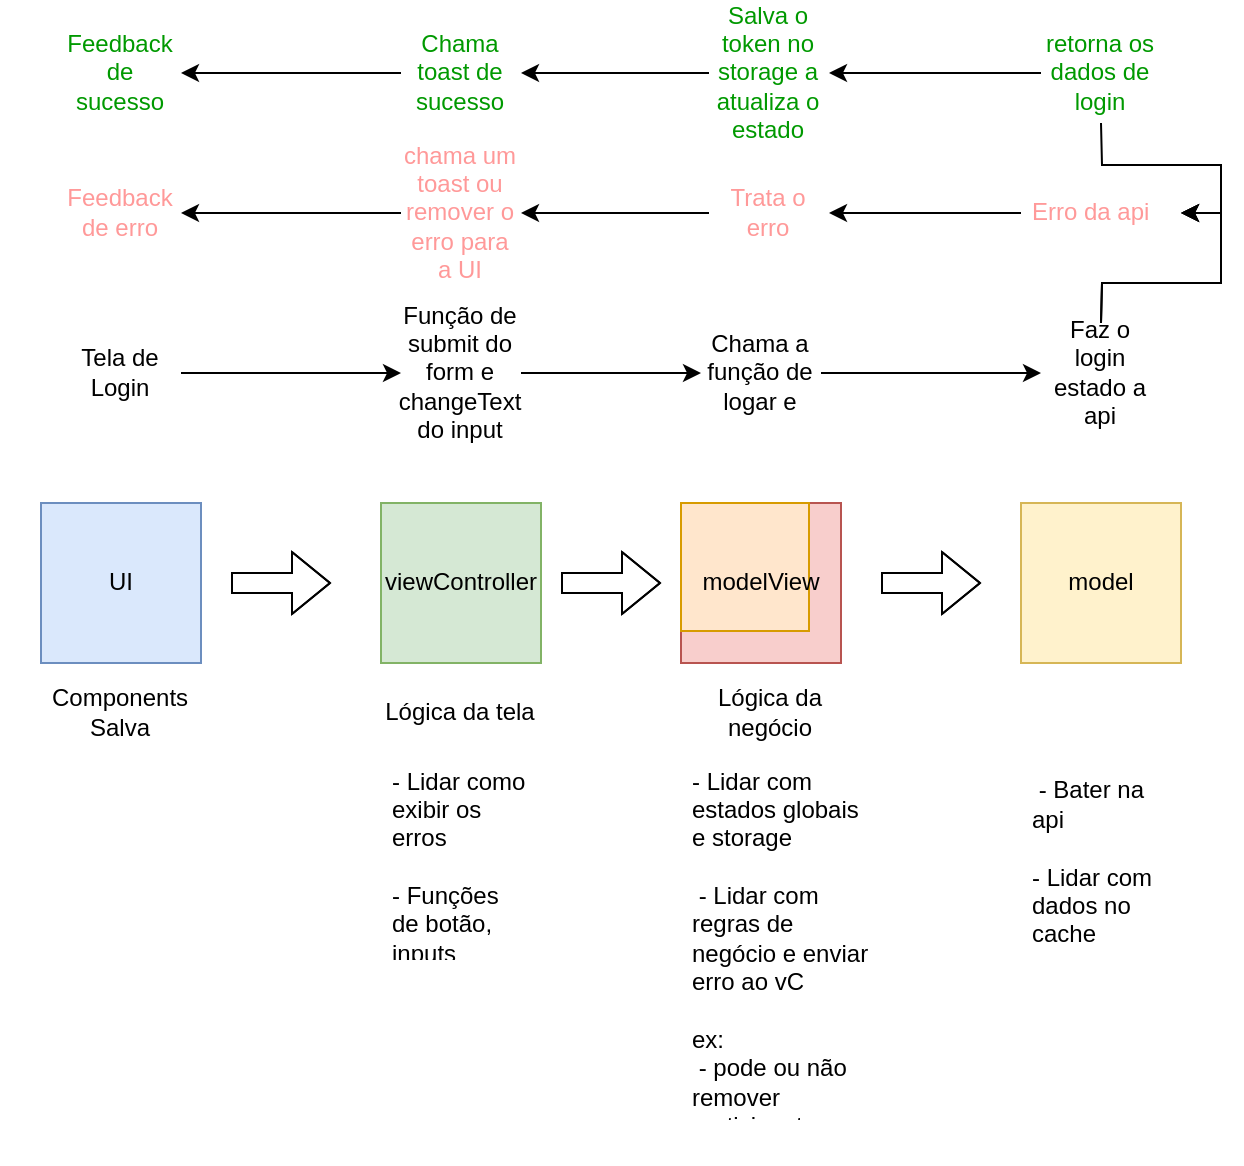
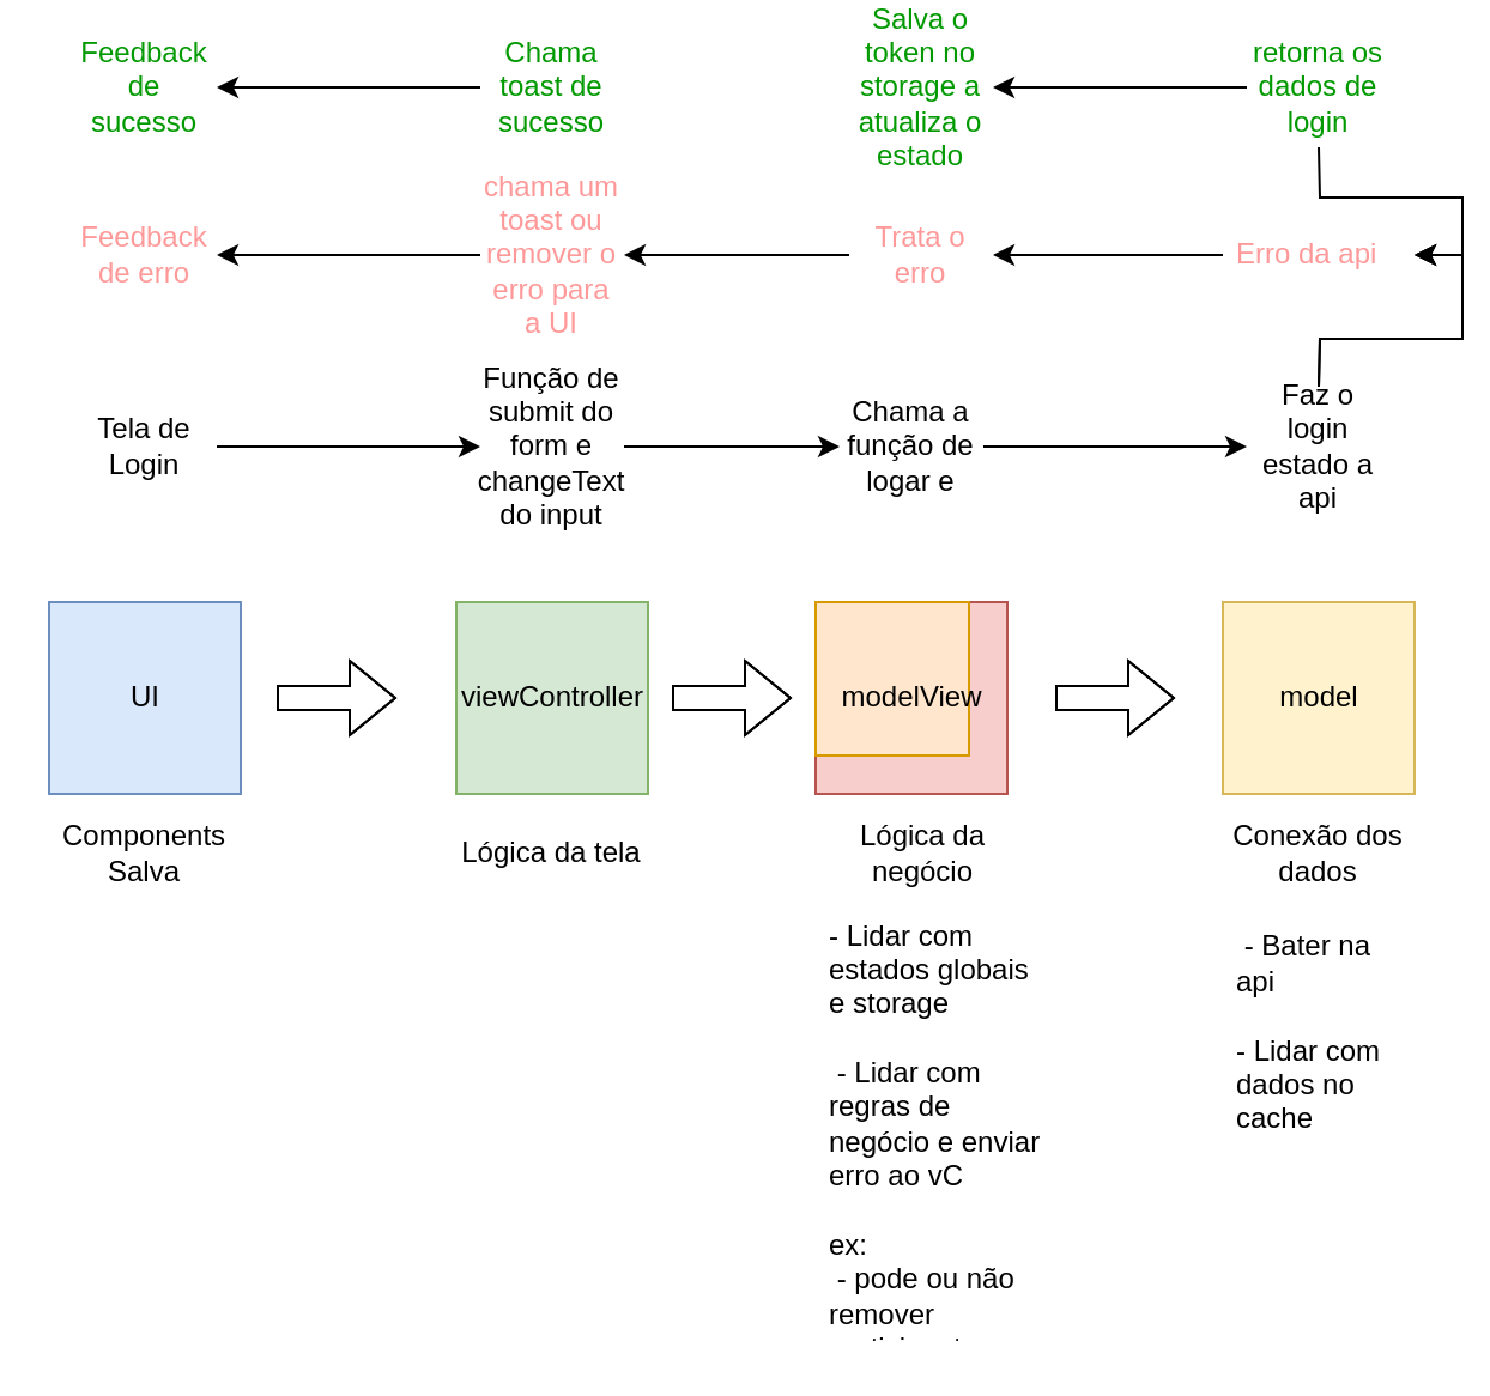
- <mxCell id="46" value="" style="edgeStyle=orthogonalEdgeStyle;rounded=0;orthogonalLoop=1;jettySize=auto;html=1;" parent="1" source="47" target="49" edge="1"><mxGeometry relative="1" as="geometry" /></mxCell>
+ <mxCell id="25" value="Conexão dos dados" style="text;html=1;strokeColor=none;fillColor=none;align=center;verticalAlign=middle;whiteSpace=wrap;rounded=0;" parent="21" vertex="1"><mxGeometry y="90" width="100" height="30" as="geometry" /></mxCell>
- <mxCell id="14" value="- Lidar como exibir os erros&lt;br&gt;&lt;br&gt;- Funções de botão, inputs" style="text;strokeColor=none;fillColor=none;align=left;verticalAlign=middle;spacingLeft=4;spacingRight=4;overflow=hidden;points=[[0,0.5],[1,0.5]];portConstraint=eastwest;rotatable=0;whiteSpace=wrap;html=1;" parent="10" vertex="1"><mxGeometry x="10" y="130" width="80" height="100" as="geometry" /></mxCell>
